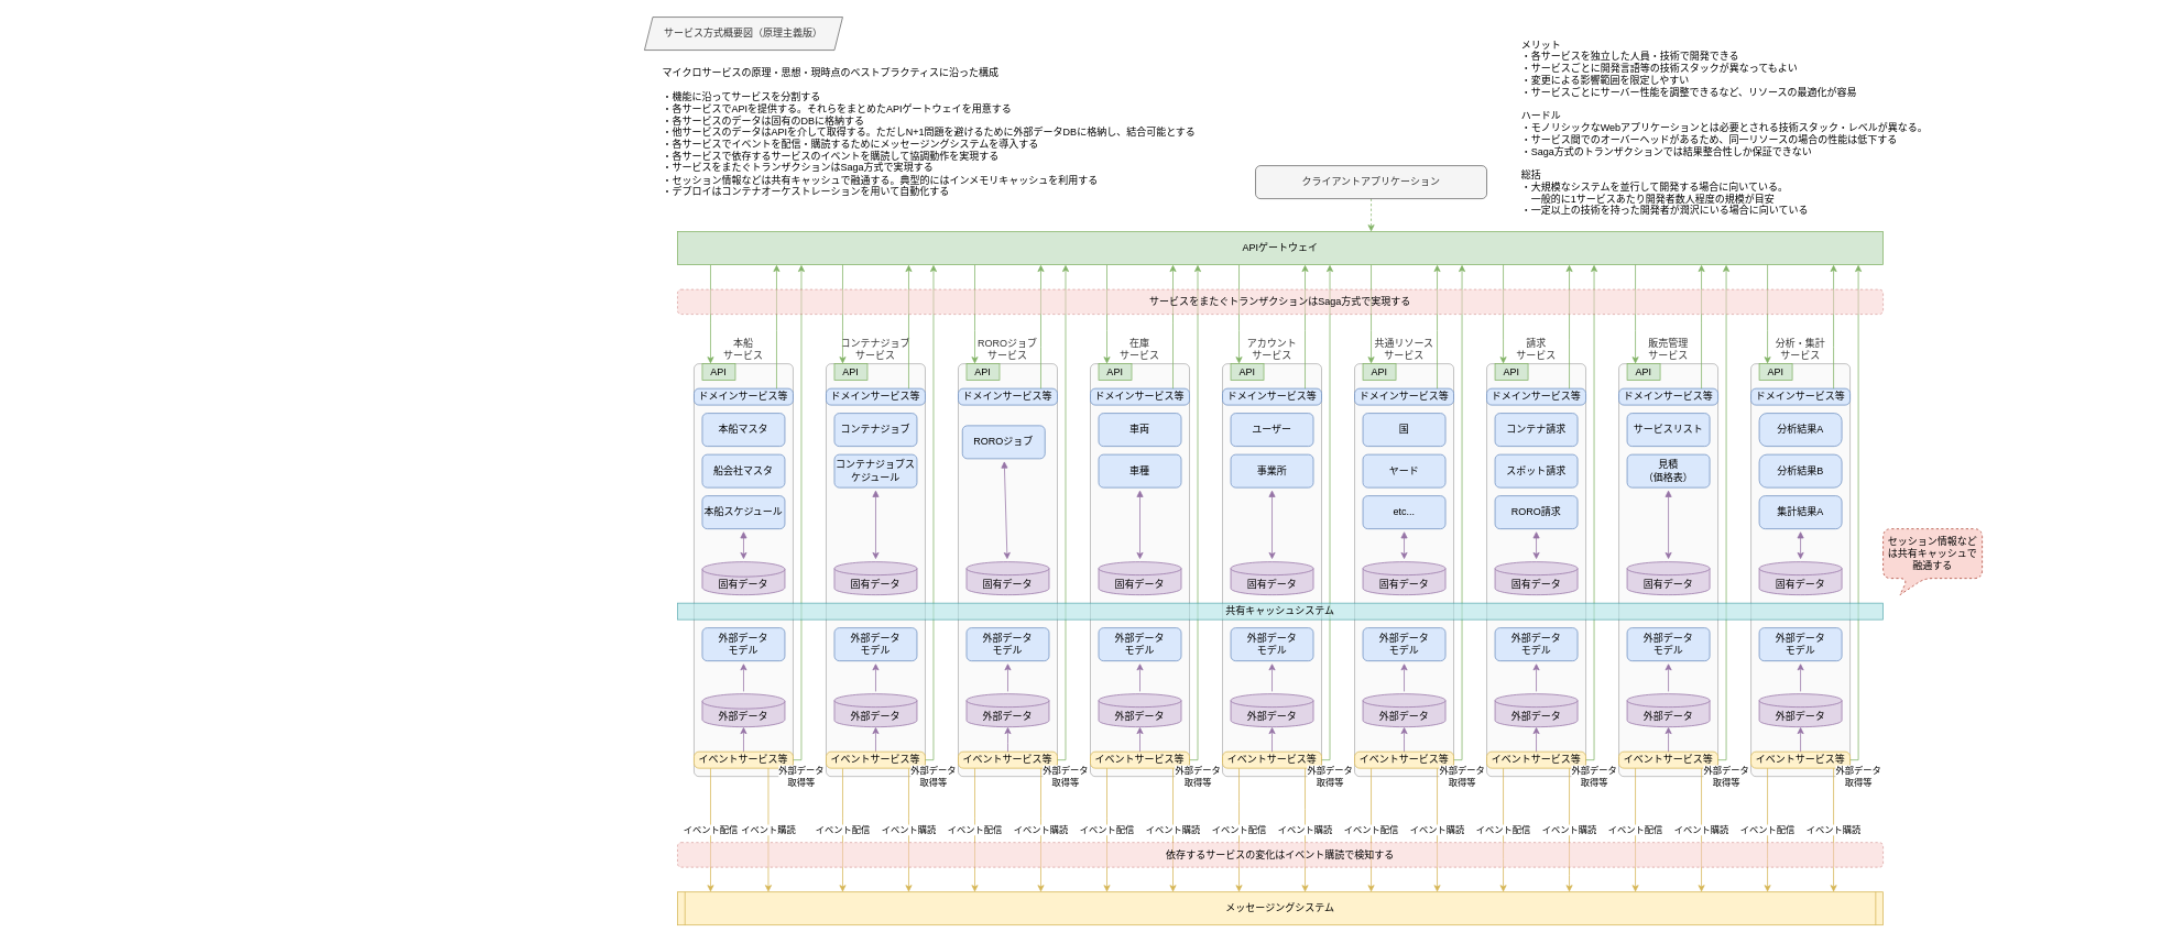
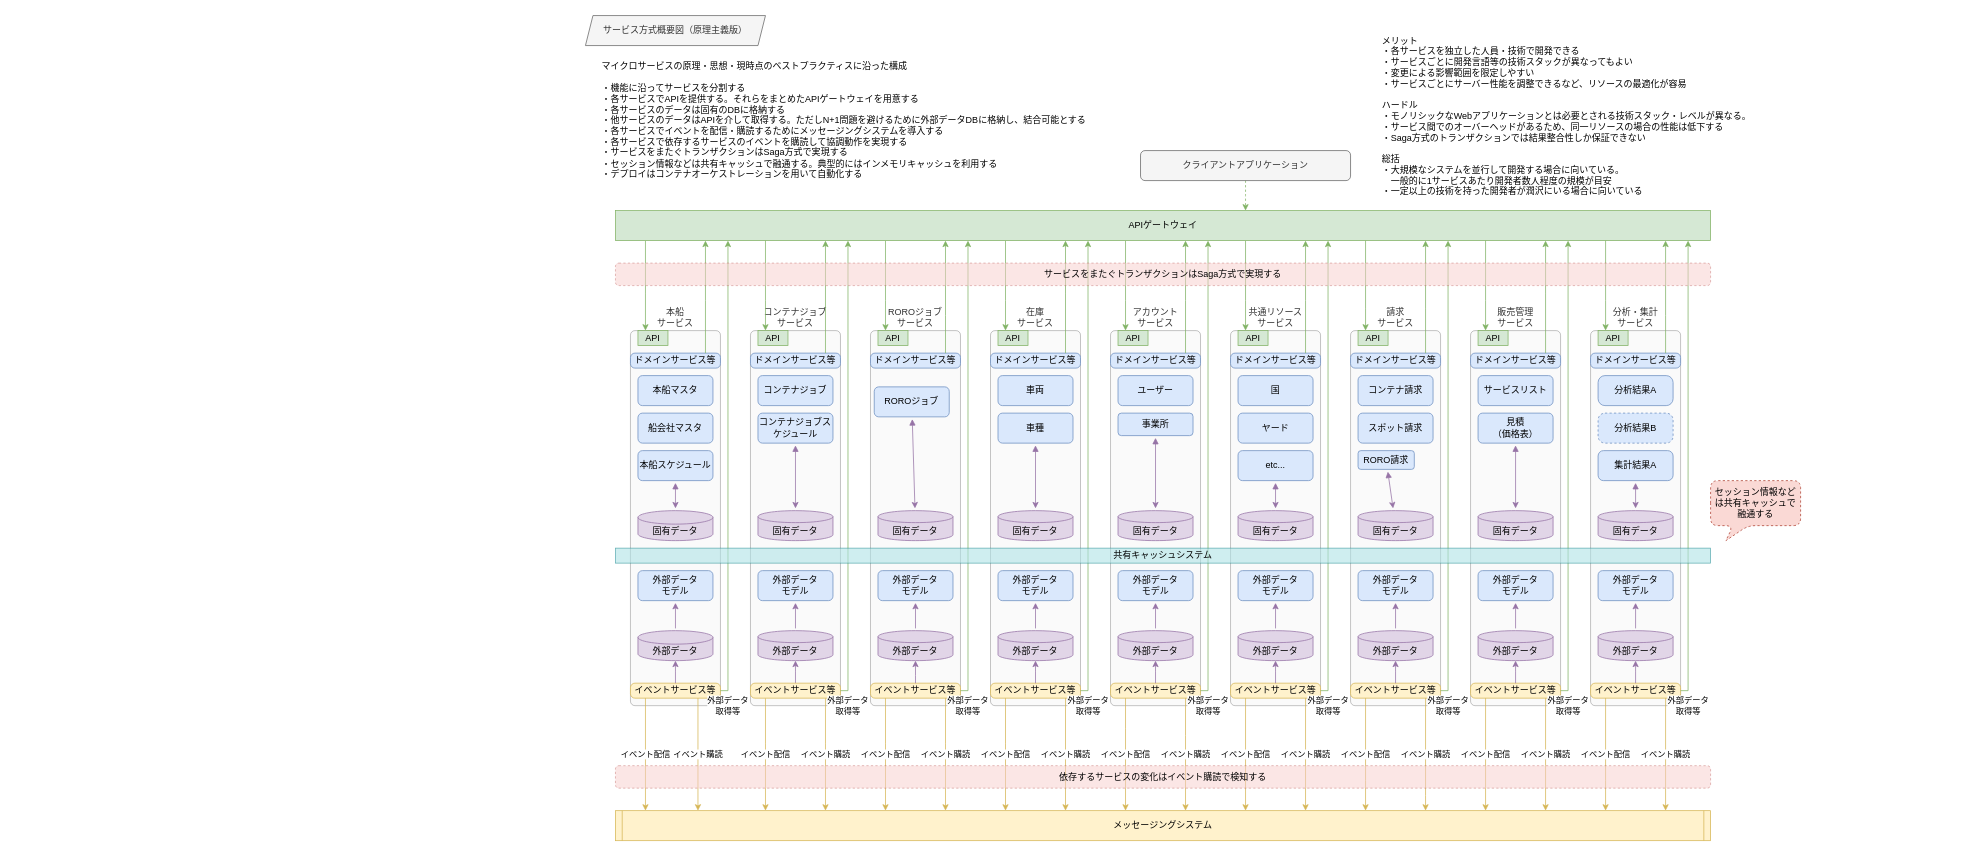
- <mxCell id="14" value="事業所" style="rounded=1;whiteSpace=wrap;html=1;strokeWidth=1;verticalAlign=middle;fillColor=#dae8fc;strokeColor=#6c8ebf;" parent="11" vertex="1"><mxGeometry x="1490" y="550" width="100" height="40" as="geometry" /></mxCell>
+ <mxCell id="14" value="事業所" style="rounded=1;whiteSpace=wrap;html=1;strokeWidth=1;verticalAlign=middle;fillColor=#dae8fc;strokeColor=#6c8ebf;" parent="11" vertex="1"><mxGeometry x="1490" y="550" width="100" height="30" as="geometry" /></mxCell>
- <mxCell id="23" value="分析結果B" style="rounded=1;whiteSpace=wrap;html=1;strokeWidth=1;verticalAlign=middle;arcSize=23;fillColor=#dae8fc;strokeColor=#6c8ebf;" parent="11" vertex="1"><mxGeometry x="2130" y="550" width="100" height="40" as="geometry" /></mxCell>
+ <mxCell id="23" value="分析結果B" style="rounded=1;whiteSpace=wrap;html=1;strokeWidth=1;verticalAlign=middle;arcSize=23;fillColor=#dae8fc;strokeColor=#6c8ebf;dashed=1;" parent="11" vertex="1"><mxGeometry x="2130" y="550" width="100" height="40" as="geometry" /></mxCell>
- <mxCell id="12" value="RORO請求" style="rounded=1;whiteSpace=wrap;html=1;strokeWidth=1;verticalAlign=middle;fillColor=#dae8fc;strokeColor=#6c8ebf;" parent="11" vertex="1"><mxGeometry x="1810" y="600" width="100" height="40" as="geometry" /></mxCell>
+ <mxCell id="12" value="RORO請求" style="rounded=1;whiteSpace=wrap;html=1;strokeWidth=1;verticalAlign=middle;fillColor=#dae8fc;strokeColor=#6c8ebf;" parent="11" vertex="1"><mxGeometry x="1810" y="600" width="75" height="25" as="geometry" /></mxCell>
